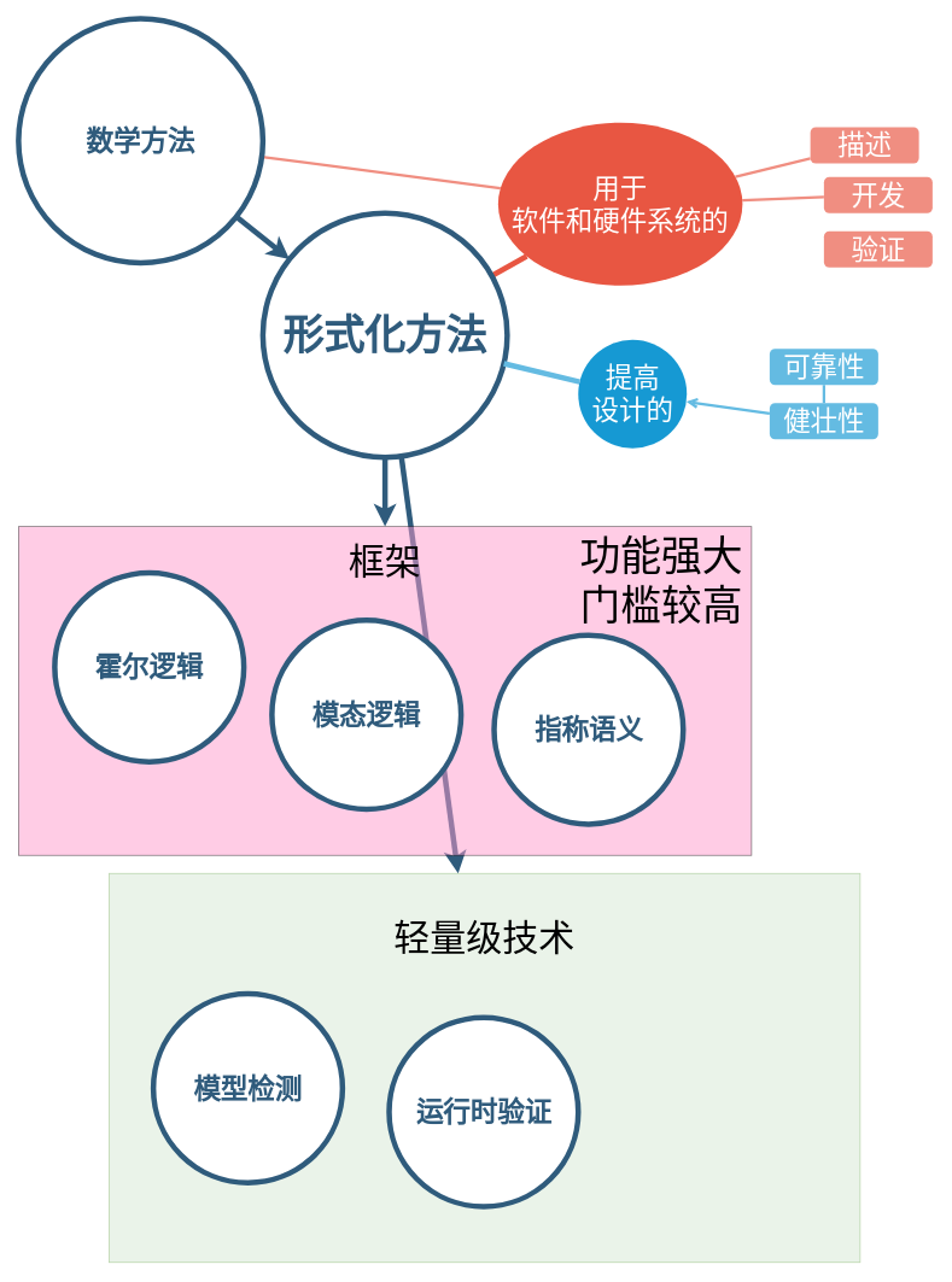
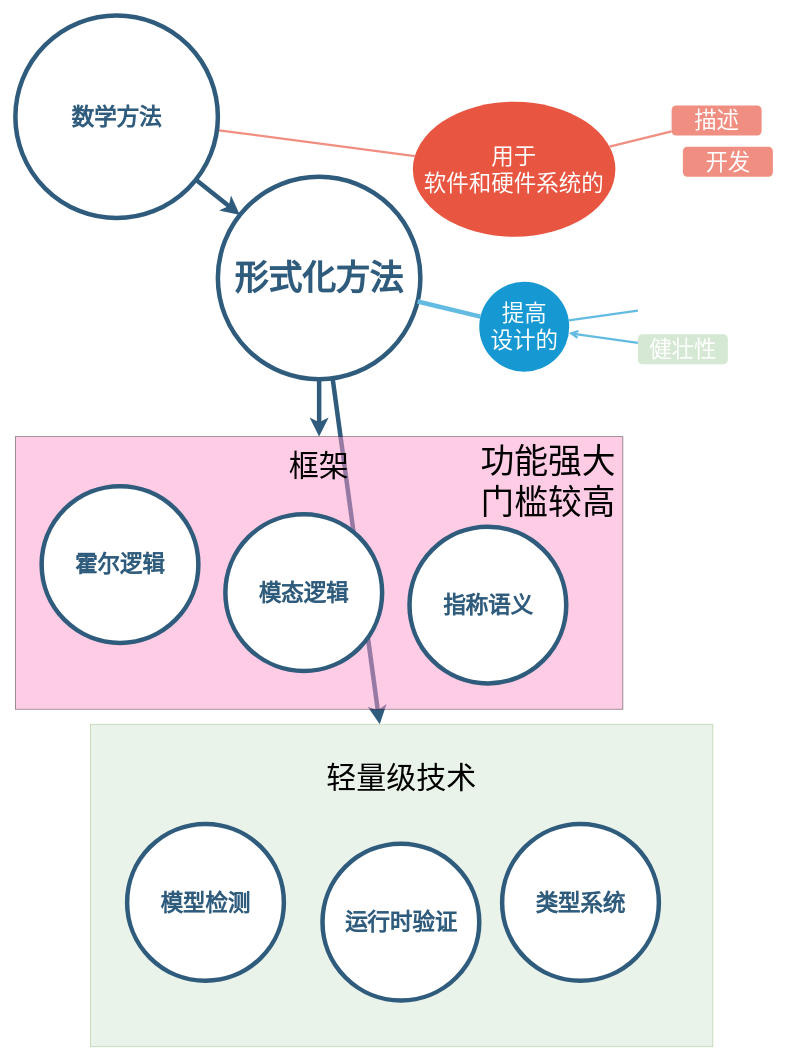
- <mxCell id="10" value="" style="edgeStyle=none;endArrow=none;strokeWidth=3;strokeColor=#F08E81;html=1;" parent="1" source="16" target="7" edge="1"><mxGeometry x="-426.5" y="130" width="100" height="100" as="geometry"><mxPoint x="-426.5" y="75" as="sourcePoint" /><mxPoint x="-326.5" y="-25" as="targetPoint" /></mxGeometry></mxCell>
- <mxCell id="8" value="&lt;font style=&quot;font-size: 30px;&quot;&gt;验证&lt;/font&gt;" style="rounded=1;fillColor=#f08e81;strokeColor=none;strokeWidth=3;shadow=0;html=1;fontColor=#FFFFFF;" parent="1" vertex="1"><mxGeometry x="910" y="255" width="120" height="40" as="geometry" /></mxCell>
- <mxCell id="5" style="endArrow=none;strokeWidth=6;strokeColor=#E85642;html=1;" parent="1" source="13" target="16" edge="1"><mxGeometry relative="1" as="geometry"><mxPoint x="1300.555" y="456.902" as="targetPoint" /></mxGeometry></mxCell>
- <mxCell id="18" value="&lt;font style=&quot;font-size: 30px;&quot;&gt;可靠性&lt;/font&gt;" style="rounded=1;fillColor=#64BBE2;strokeColor=none;strokeWidth=3;shadow=0;html=1;fontColor=#FFFFFF;" vertex="1" parent="1"><mxGeometry x="850" y="385" width="120" height="40" as="geometry" /></mxCell>
+ <mxCell id="18" value="&lt;font style=&quot;font-size: 30px;&quot;&gt;可靠性&lt;/font&gt;" style="rounded=1;fillColor=#ffffff;strokeColor=none;strokeWidth=3;shadow=0;html=1;fontColor=#FFFFFF;" vertex="1" parent="1"><mxGeometry x="850" y="385" width="120" height="40" as="geometry" /></mxCell>
- <mxCell id="20" value="" style="edgeStyle=none;endArrow=none;strokeWidth=3;strokeColor=#64BBE2;html=1;" edge="1" parent="1" source="18" target="19"><mxGeometry x="-1289.5" y="89" width="100" height="100" as="geometry"><mxPoint x="787.5" y="465" as="sourcePoint" /><mxPoint x="730.5" y="444" as="targetPoint" /></mxGeometry></mxCell>
+ <mxCell id="20" value="" style="edgeStyle=none;endArrow=none;strokeWidth=3;strokeColor=#64BBE2;html=1;" edge="1" parent="1" source="18" target="17"><mxGeometry x="-1289.5" y="89" width="100" height="100" as="geometry"><mxPoint x="787.5" y="465" as="sourcePoint" /><mxPoint x="730.5" y="444" as="targetPoint" /></mxGeometry></mxCell>
- <mxCell id="19" value="&lt;font style=&quot;font-size: 30px;&quot;&gt;健壮性&lt;/font&gt;" style="rounded=1;fillColor=#64BBE2;strokeColor=none;strokeWidth=3;shadow=0;html=1;fontColor=#FFFFFF;" vertex="1" parent="1"><mxGeometry x="850" y="445" width="120" height="40" as="geometry" /></mxCell>
+ <mxCell id="19" value="&lt;font style=&quot;font-size: 30px;&quot;&gt;健壮性&lt;/font&gt;" style="rounded=1;fillColor=#d5e8d4;strokeColor=none;strokeWidth=3;shadow=0;html=1;fontColor=#FFFFFF;" vertex="1" parent="1"><mxGeometry x="850" y="445" width="120" height="40" as="geometry" /></mxCell>
- <mxCell id="22" value="霍尔逻辑" style="ellipse;whiteSpace=wrap;html=1;shadow=0;fontFamily=Helvetica;fontSize=30;fontColor=#2F5B7C;align=center;strokeColor=#2F5B7C;strokeWidth=6;fillColor=#FFFFFF;fontStyle=1;gradientColor=none;" vertex="1" parent="1"><mxGeometry x="60" y="632.5" width="209" height="209" as="geometry" /></mxCell>
+ <mxCell id="22" value="霍尔逻辑" style="ellipse;whiteSpace=wrap;html=1;shadow=0;fontFamily=Helvetica;fontSize=30;fontColor=#2F5B7C;align=center;strokeColor=#2F5B7C;strokeWidth=6;fillColor=#FFFFFF;fontStyle=1;gradientColor=none;" vertex="1" parent="1"><mxGeometry x="55" y="647.5" width="209" height="209" as="geometry" /></mxCell>
+ <mxCell id="28" value="类型系统" style="ellipse;whiteSpace=wrap;html=1;shadow=0;fontFamily=Helvetica;fontSize=30;fontColor=#2F5B7C;align=center;strokeColor=#2F5B7C;strokeWidth=6;fillColor=#FFFFFF;fontStyle=1;gradientColor=none;" vertex="1" parent="1"><mxGeometry x="669" y="1098" width="209" height="209" as="geometry" /></mxCell>
